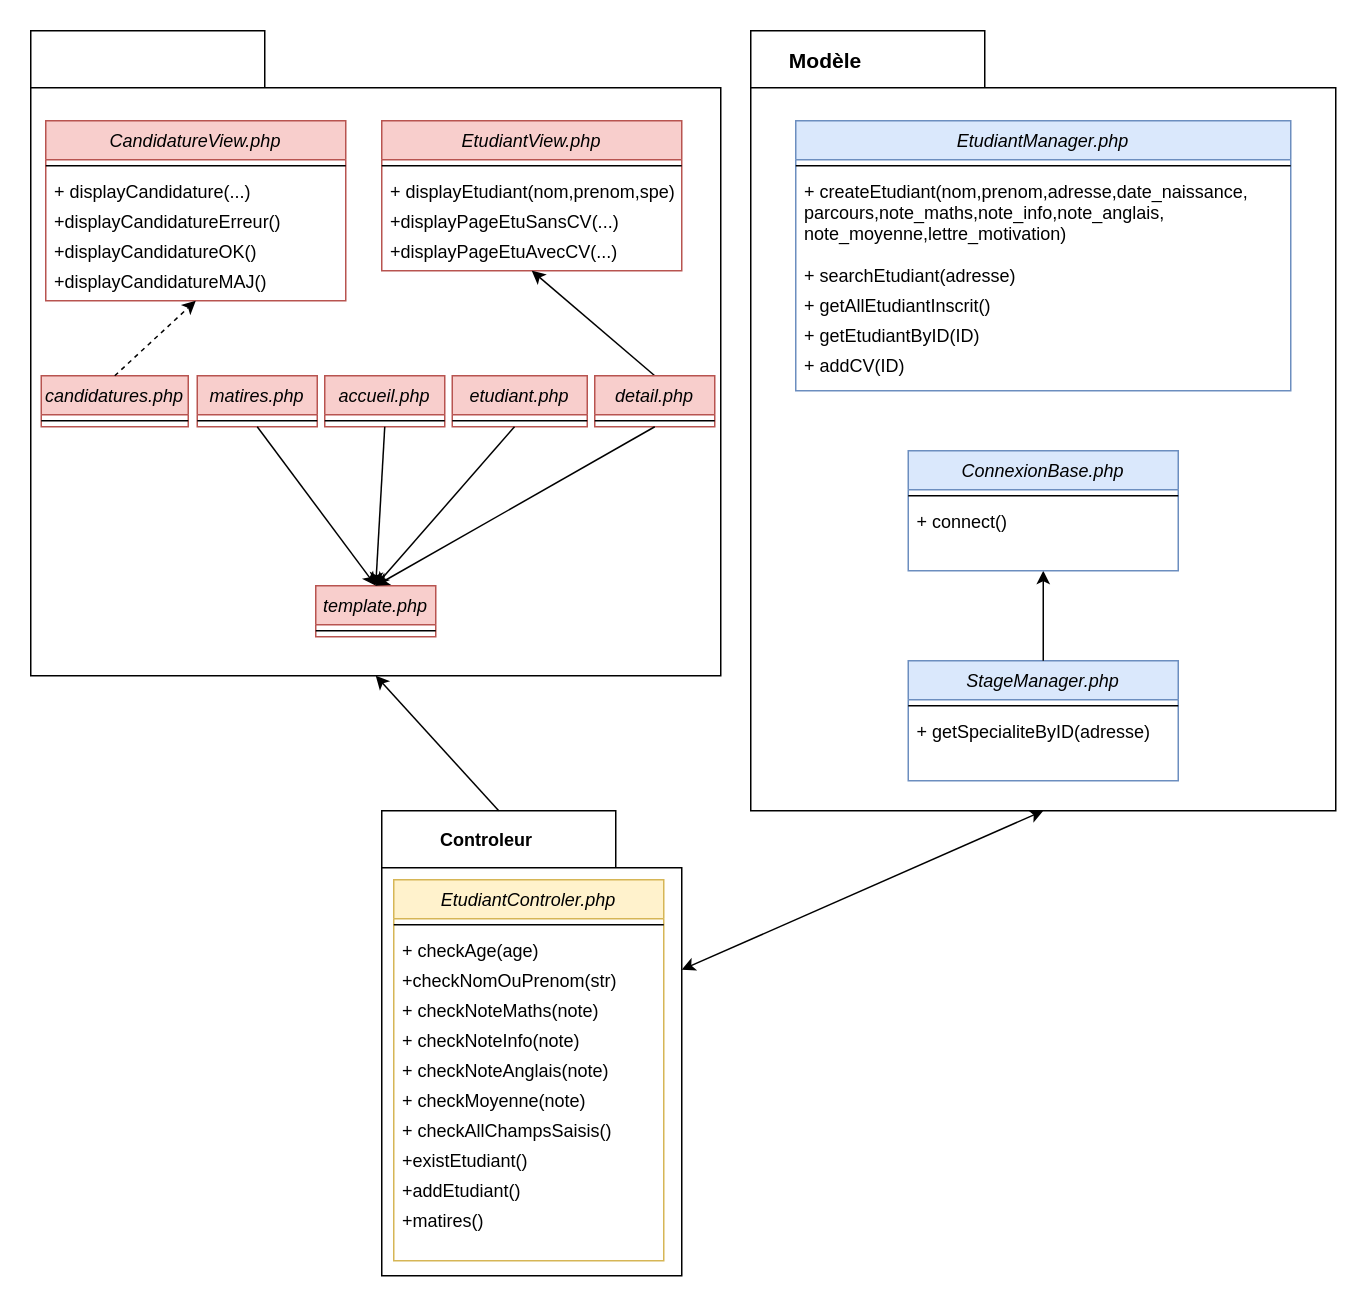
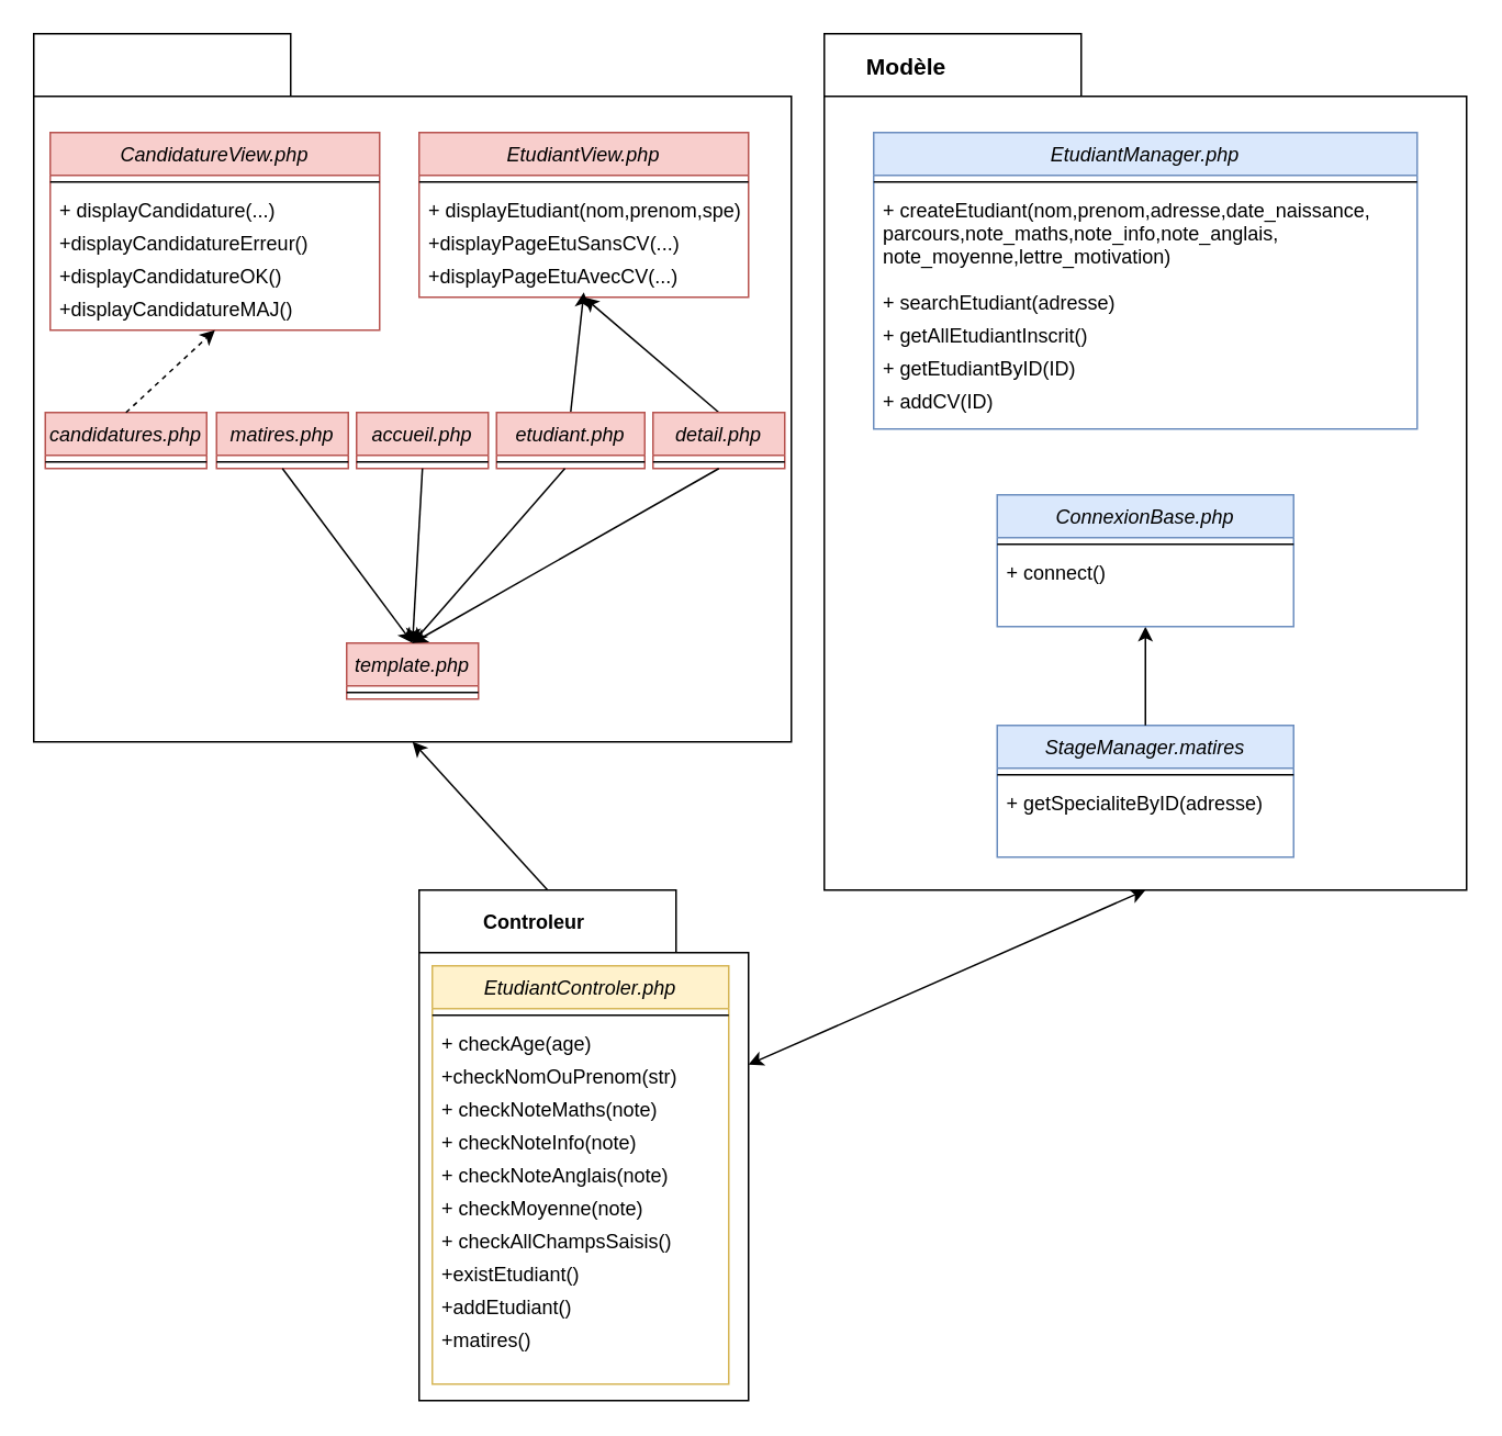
+ <mxCell id="32" value="" style="endArrow=classic;html=1;entryX=0.5;entryY=1.15;entryDx=0;entryDy=0;entryPerimeter=0;exitX=0.5;exitY=0;exitDx=0;exitDy=0;" edge="1" parent="1" source="38" target="30"><mxGeometry width="50" height="50" relative="1" as="geometry"><mxPoint x="310" y="380" as="sourcePoint" /><mxPoint x="360" y="330" as="targetPoint" /></mxGeometry></mxCell>
- <mxCell id="11" value="StageManager.php" style="swimlane;fontStyle=2;align=center;verticalAlign=top;childLayout=stackLayout;horizontal=1;startSize=26;horizontalStack=0;resizeParent=1;resizeLast=0;collapsible=1;marginBottom=0;rounded=0;shadow=0;strokeWidth=1;fillColor=#dae8fc;strokeColor=#6c8ebf;" vertex="1" parent="1"><mxGeometry x="605" y="440" width="180" height="80" as="geometry"><mxRectangle x="230" y="140" width="160" height="26" as="alternateBounds" /></mxGeometry></mxCell>
+ <mxCell id="11" value="StageManager.matires" style="swimlane;fontStyle=2;align=center;verticalAlign=top;childLayout=stackLayout;horizontal=1;startSize=26;horizontalStack=0;resizeParent=1;resizeLast=0;collapsible=1;marginBottom=0;rounded=0;shadow=0;strokeWidth=1;fillColor=#dae8fc;strokeColor=#6c8ebf;" vertex="1" parent="1"><mxGeometry x="605" y="440" width="180" height="80" as="geometry"><mxRectangle x="230" y="140" width="160" height="26" as="alternateBounds" /></mxGeometry></mxCell>
